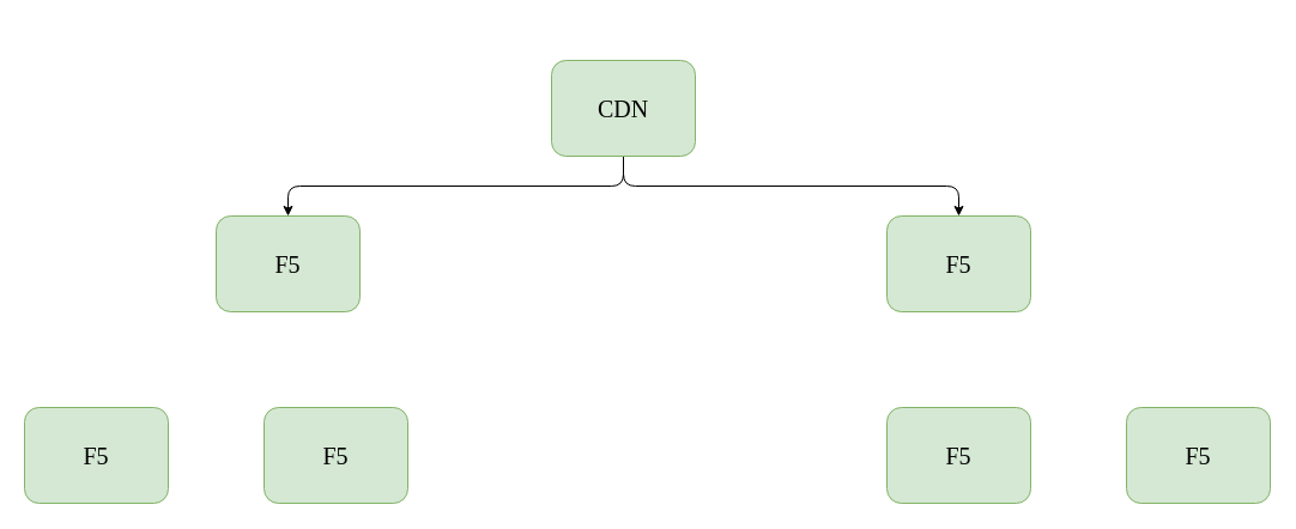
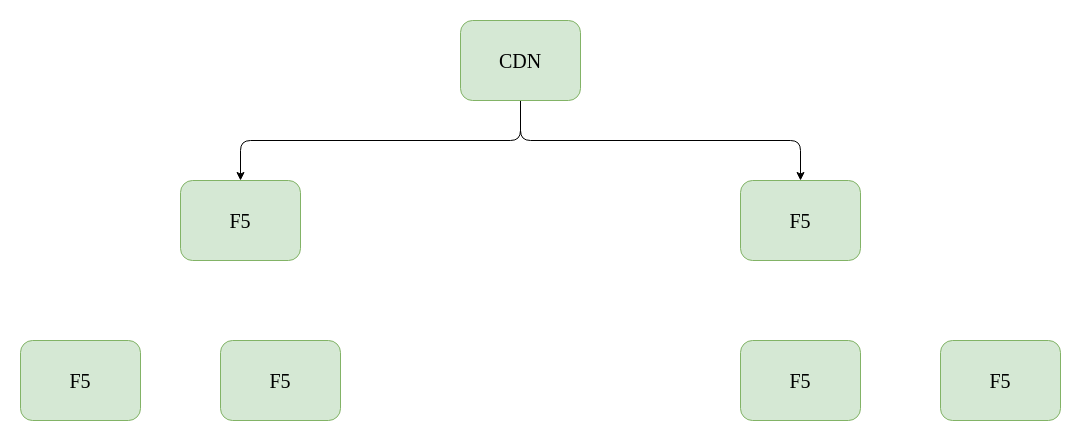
- <mxCell id="4" value="CDN" style="rounded=1;whiteSpace=wrap;html=1;fontFamily=Times New Roman;fontSize=20;fillColor=#d5e8d4;strokeColor=#82b366;" vertex="1" parent="1"><mxGeometry x="460" y="50" width="120" height="80" as="geometry" /></mxCell>
+ <mxCell id="4" value="CDN" style="rounded=1;whiteSpace=wrap;html=1;fontFamily=Times New Roman;fontSize=20;fillColor=#d5e8d4;strokeColor=#82b366;" vertex="1" parent="1"><mxGeometry x="460" y="20" width="120" height="80" as="geometry" /></mxCell>
